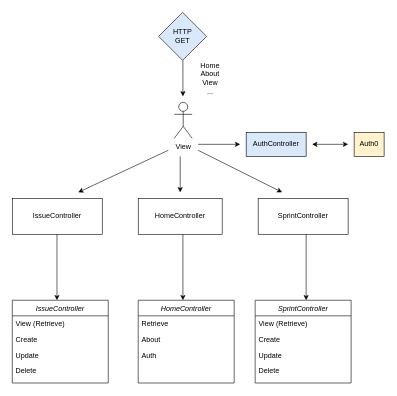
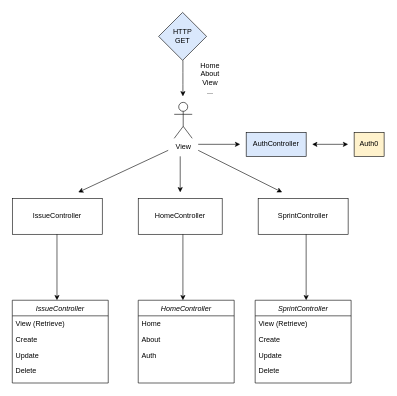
- <mxCell id="30" value="Retrieve" style="text;align=left;verticalAlign=top;spacingLeft=4;spacingRight=4;overflow=hidden;rotatable=0;points=[[0,0.5],[1,0.5]];portConstraint=eastwest;rounded=0;shadow=0;html=0;" vertex="1" parent="29"><mxGeometry y="26" width="160" height="26" as="geometry" /></mxCell>
+ <mxCell id="30" value="Home" style="text;align=left;verticalAlign=top;spacingLeft=4;spacingRight=4;overflow=hidden;rotatable=0;points=[[0,0.5],[1,0.5]];portConstraint=eastwest;rounded=0;shadow=0;html=0;" vertex="1" parent="29"><mxGeometry y="26" width="160" height="26" as="geometry" /></mxCell>
